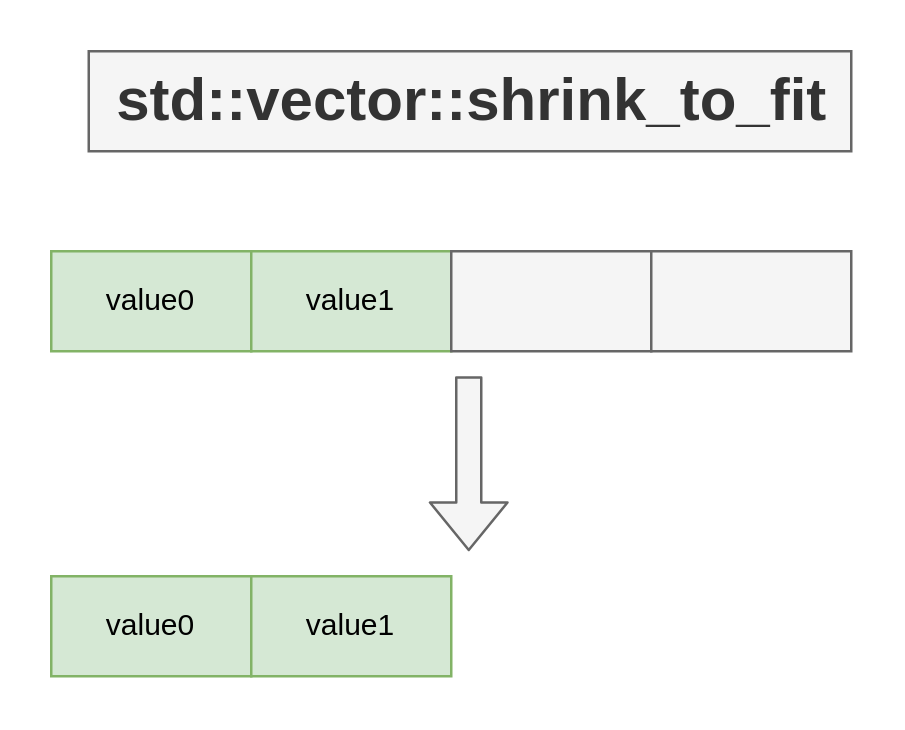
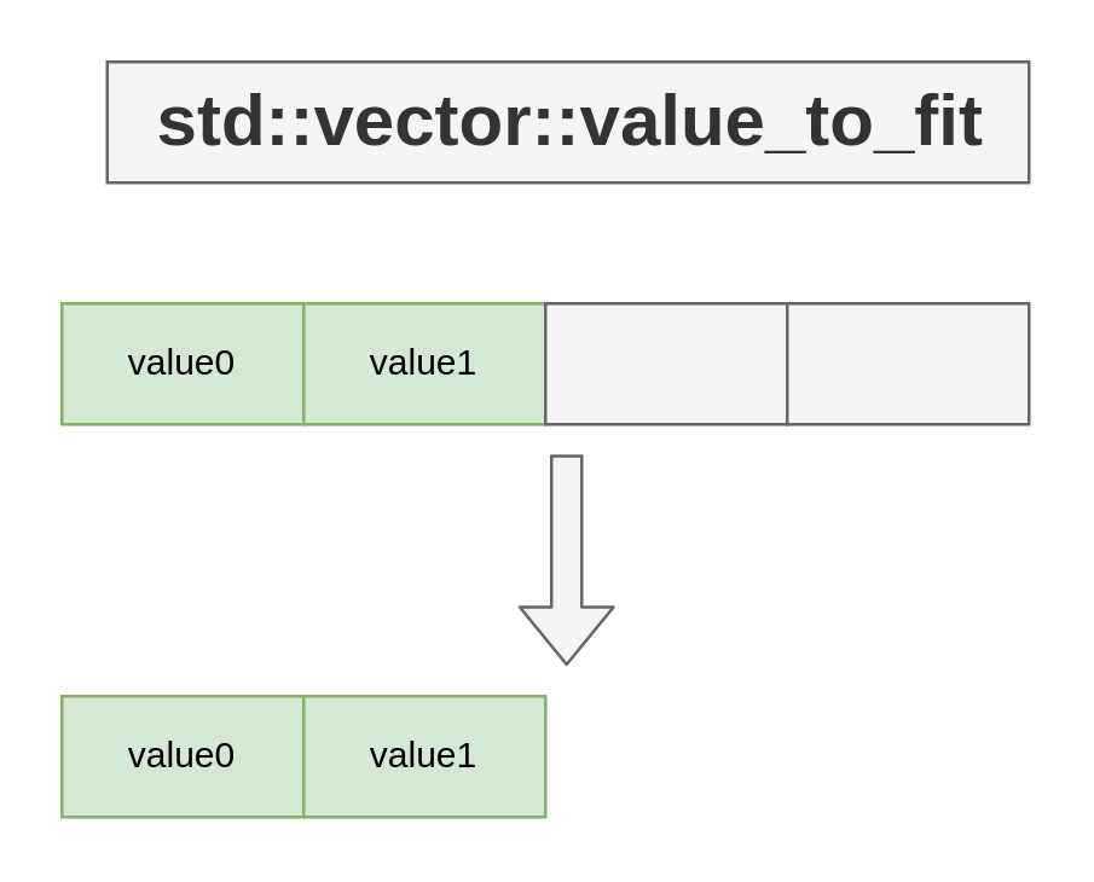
- <mxCell id="2" value="std::vector::shrink_to_fit" style="text;strokeColor=#666666;fillColor=#f5f5f5;html=1;fontSize=24;fontStyle=1;verticalAlign=middle;align=center;shadow=0;labelBorderColor=none;fontColor=#333333;" parent="1" vertex="1"><mxGeometry x="35" y="20" width="305" height="40" as="geometry" /></mxCell>
+ <mxCell id="2" value="std::vector::value_to_fit" style="text;strokeColor=#666666;fillColor=#f5f5f5;html=1;fontSize=24;fontStyle=1;verticalAlign=middle;align=center;shadow=0;labelBorderColor=none;fontColor=#333333;" parent="1" vertex="1"><mxGeometry x="35" y="20" width="305" height="40" as="geometry" /></mxCell>
